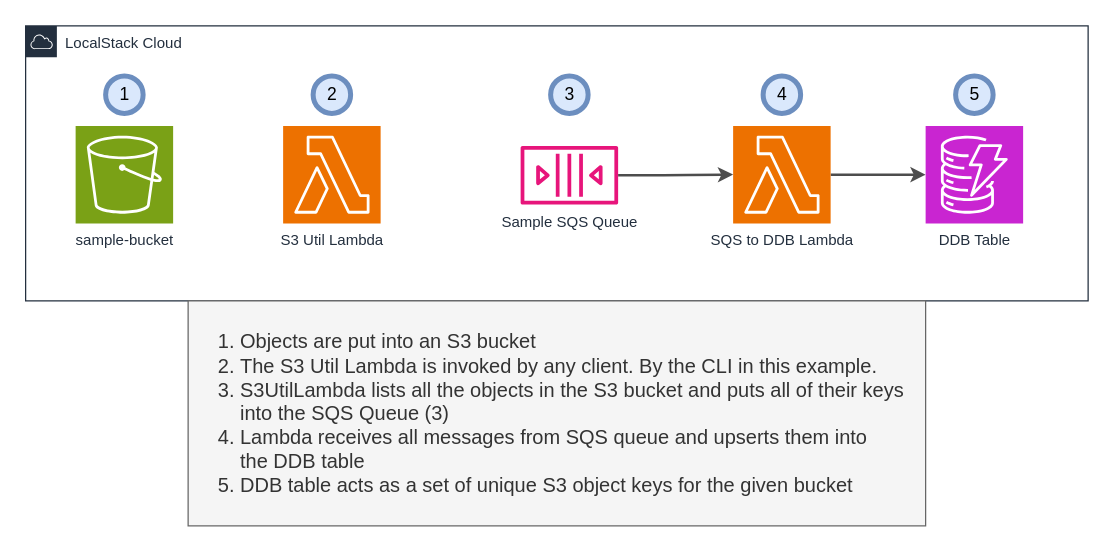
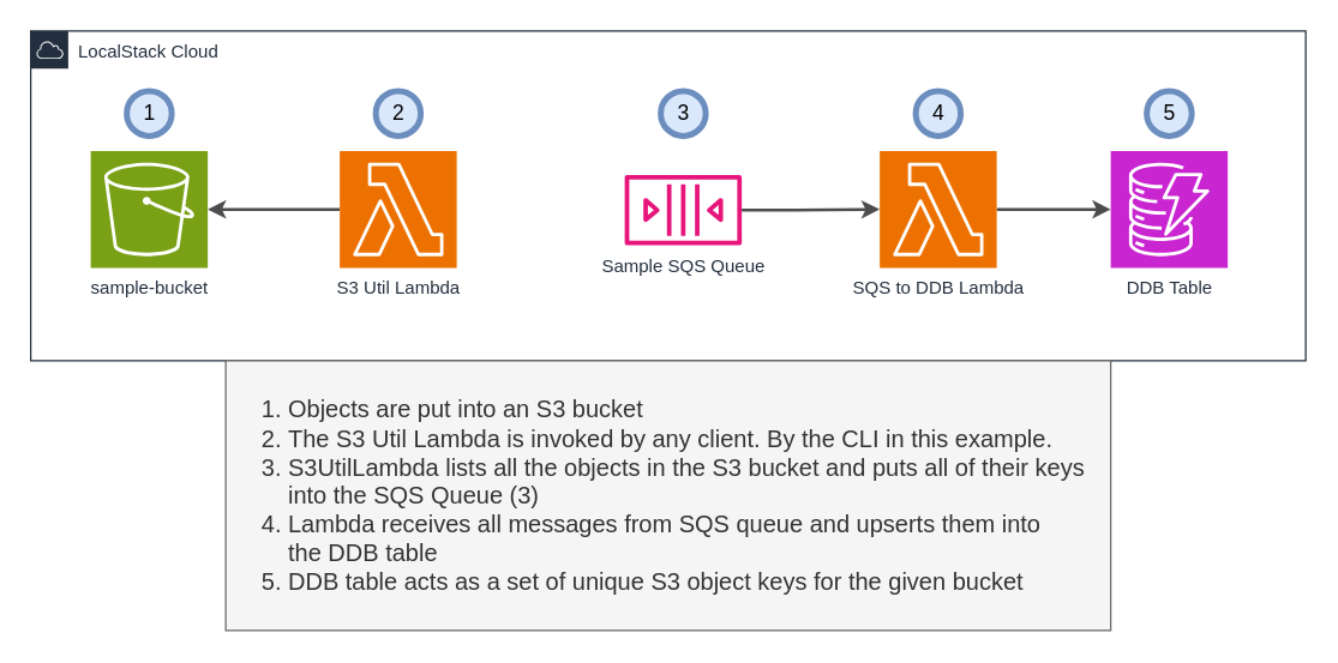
+ <mxCell id="3" style="edgeStyle=orthogonalEdgeStyle;rounded=1;orthogonalLoop=1;jettySize=auto;html=1;curved=0;strokeWidth=2;strokeColor=#4D4D4D;" edge="1" parent="2" source="4" target="8"><mxGeometry relative="1" as="geometry" /></mxCell>
